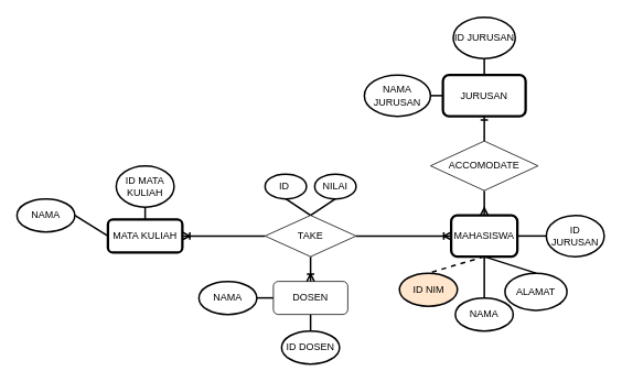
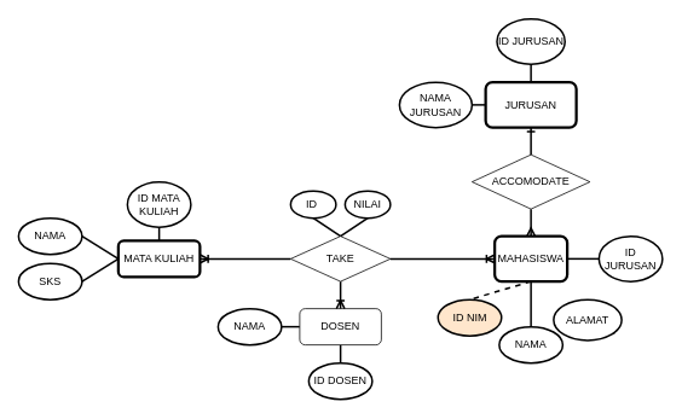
+ <mxCell id="15" style="edgeStyle=none;rounded=0;orthogonalLoop=1;jettySize=auto;html=1;exitX=0;exitY=0.5;exitDx=0;exitDy=0;entryX=1;entryY=0.5;entryDx=0;entryDy=0;startArrow=none;startFill=0;endArrow=none;endFill=0;strokeWidth=2;" edge="1" parent="1" source="17" target="22"><mxGeometry relative="1" as="geometry" /></mxCell>
+ <mxCell id="22" value="SKS" style="ellipse;whiteSpace=wrap;html=1;strokeWidth=2;" vertex="1" parent="1"><mxGeometry x="20" y="290" width="70" height="40" as="geometry" /></mxCell>
- <mxCell id="3" style="edgeStyle=none;rounded=0;orthogonalLoop=1;jettySize=auto;html=1;exitX=0.5;exitY=1;exitDx=0;exitDy=0;entryX=0.5;entryY=0;entryDx=0;entryDy=0;startArrow=none;startFill=0;endArrow=none;endFill=0;strokeWidth=2;" edge="1" parent="1" source="6" target="20"><mxGeometry relative="1" as="geometry" /></mxCell>
